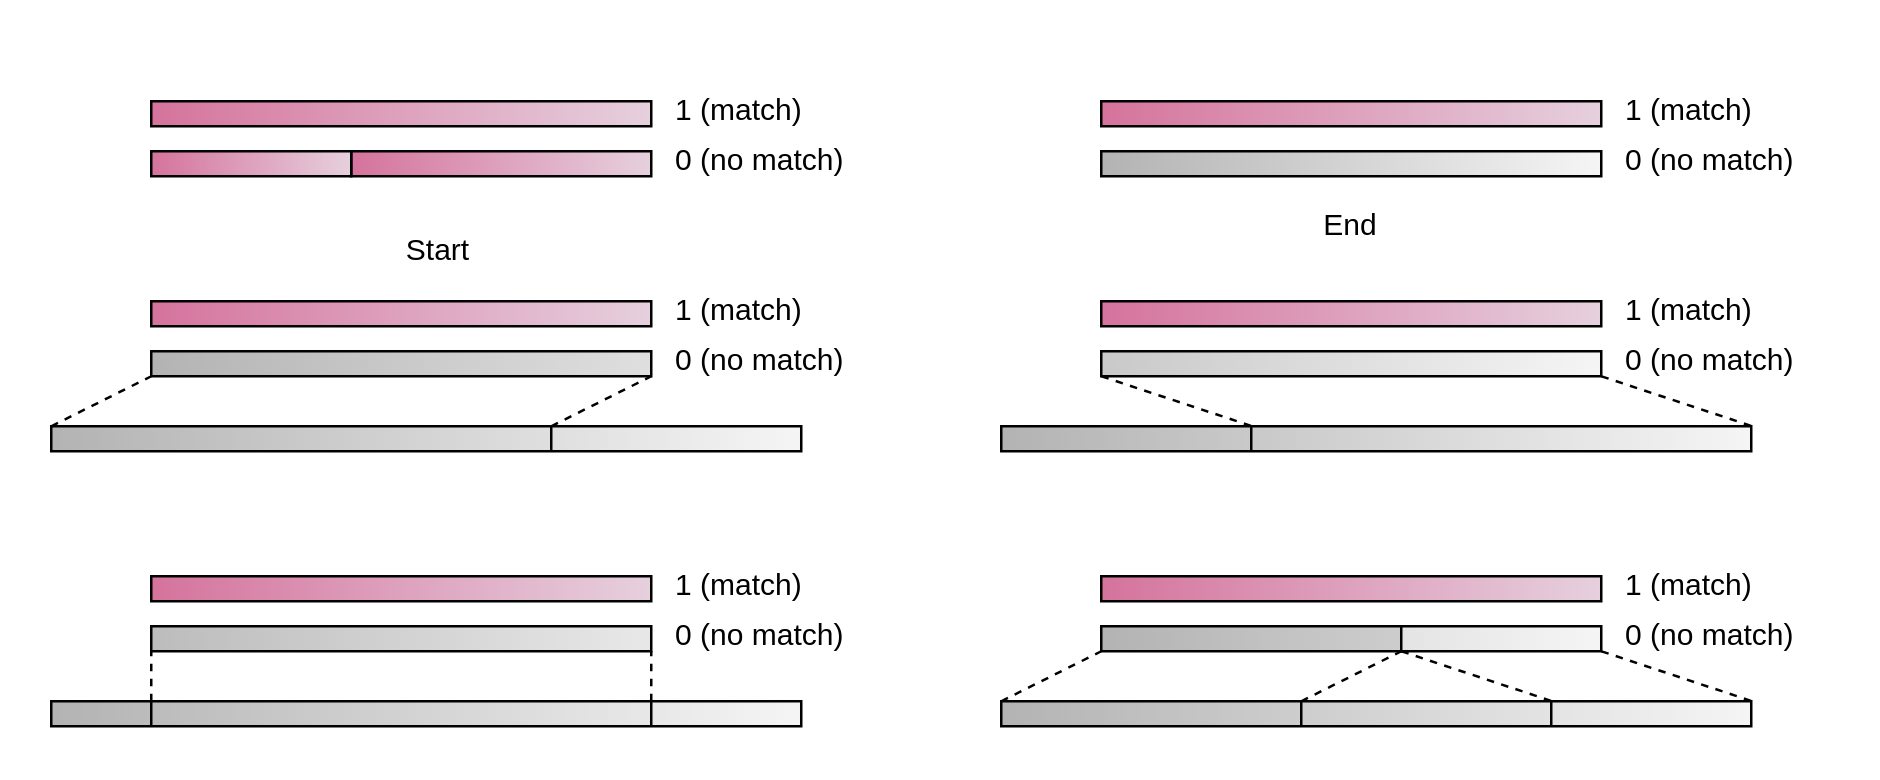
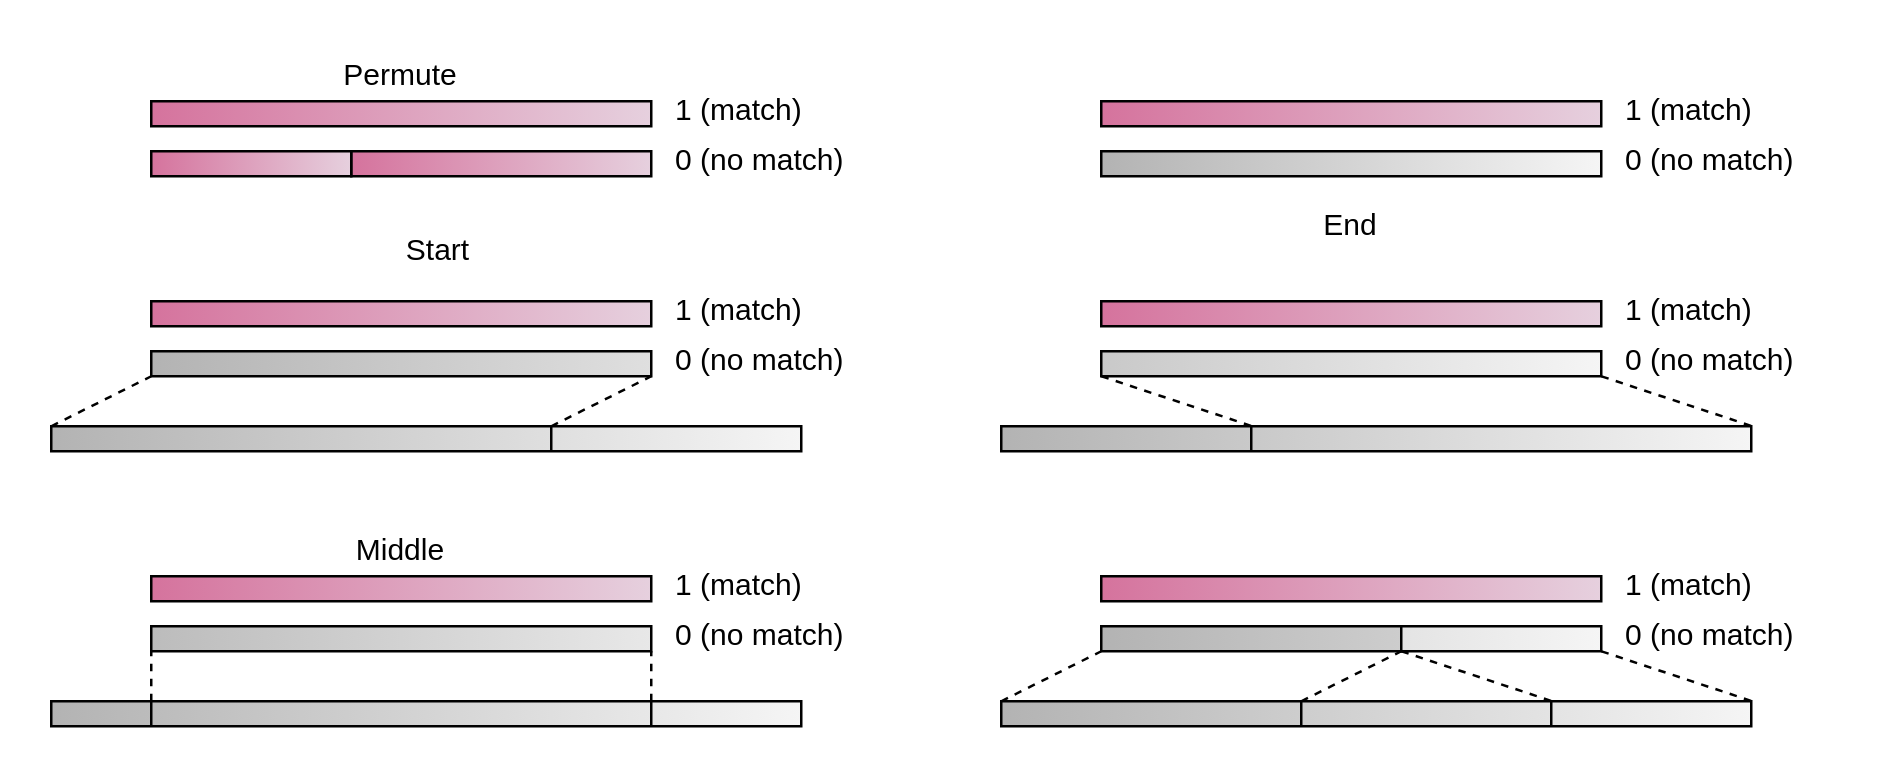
+ <mxCell id="10" value="Permute" style="text;html=1;strokeColor=none;fillColor=none;align=center;verticalAlign=middle;whiteSpace=wrap;rounded=0;shadow=0;glass=0;sketch=0;" vertex="1" parent="1"><mxGeometry x="120" y="20" width="80" height="20" as="geometry" /></mxCell>
+ <mxCell id="26" value="Middle" style="text;html=1;strokeColor=none;fillColor=none;align=center;verticalAlign=middle;whiteSpace=wrap;rounded=0;shadow=0;glass=0;sketch=0;" vertex="1" parent="1"><mxGeometry x="120" y="210" width="80" height="20" as="geometry" /></mxCell>
